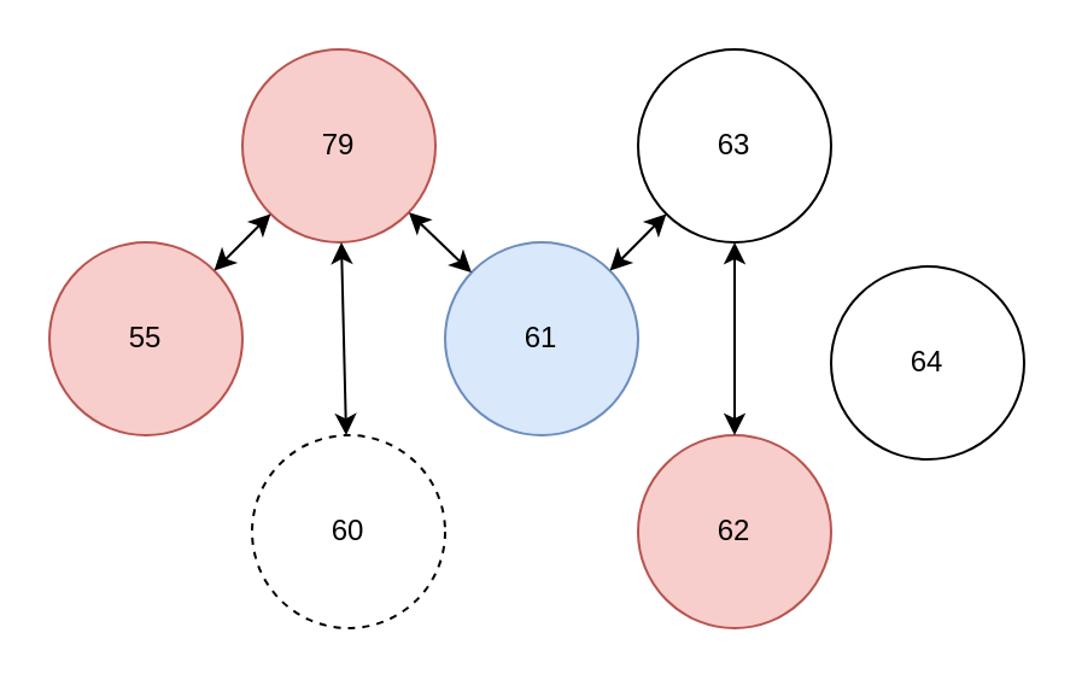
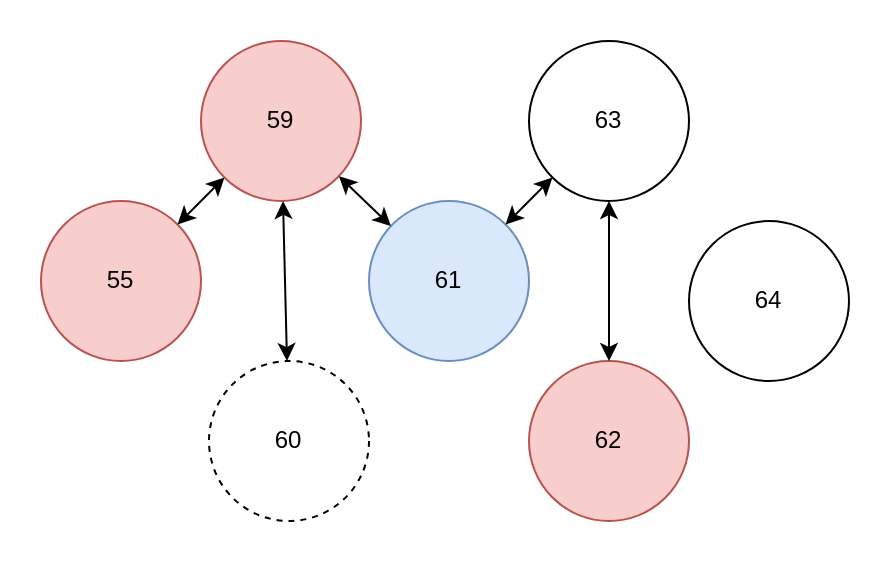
- <mxCell id="3" value="&lt;font style=&quot;vertical-align: inherit&quot;&gt;&lt;font style=&quot;vertical-align: inherit&quot;&gt;&lt;font style=&quot;vertical-align: inherit&quot;&gt;&lt;font style=&quot;vertical-align: inherit&quot;&gt;&lt;font style=&quot;vertical-align: inherit&quot;&gt;&lt;font style=&quot;vertical-align: inherit&quot;&gt;79&lt;/font&gt;&lt;/font&gt;&lt;/font&gt;&lt;/font&gt;&lt;/font&gt;&lt;/font&gt;" style="ellipse;whiteSpace=wrap;html=1;aspect=fixed;fillColor=#f8cecc;strokeColor=#b85450;" vertex="1" parent="1"><mxGeometry x="100" y="20" width="80" height="80" as="geometry" /></mxCell>
+ <mxCell id="3" value="&lt;font style=&quot;vertical-align: inherit&quot;&gt;&lt;font style=&quot;vertical-align: inherit&quot;&gt;&lt;font style=&quot;vertical-align: inherit&quot;&gt;&lt;font style=&quot;vertical-align: inherit&quot;&gt;&lt;font style=&quot;vertical-align: inherit&quot;&gt;&lt;font style=&quot;vertical-align: inherit&quot;&gt;59&lt;/font&gt;&lt;/font&gt;&lt;/font&gt;&lt;/font&gt;&lt;/font&gt;&lt;/font&gt;" style="ellipse;whiteSpace=wrap;html=1;aspect=fixed;fillColor=#f8cecc;strokeColor=#b85450;" vertex="1" parent="1"><mxGeometry x="100" y="20" width="80" height="80" as="geometry" /></mxCell>
